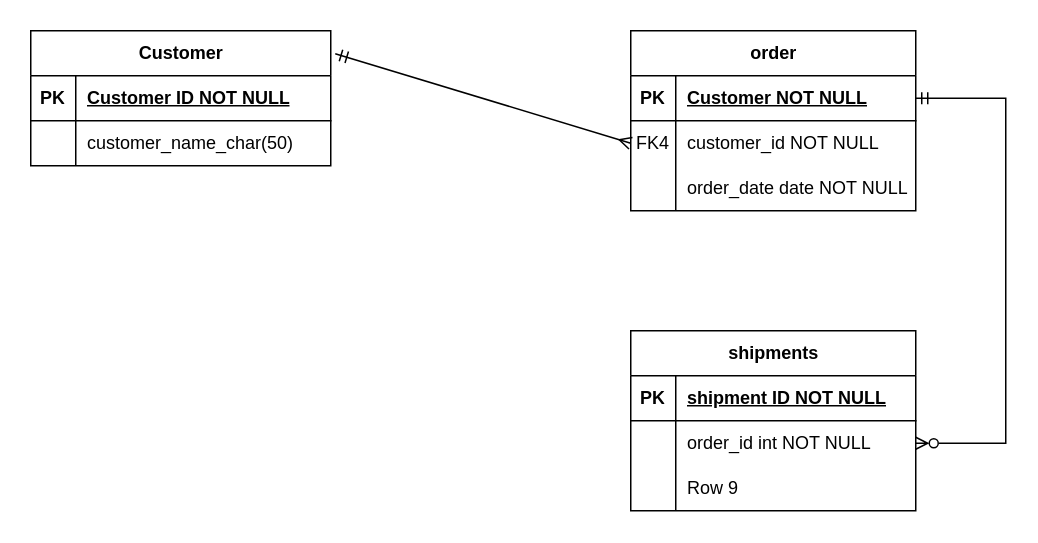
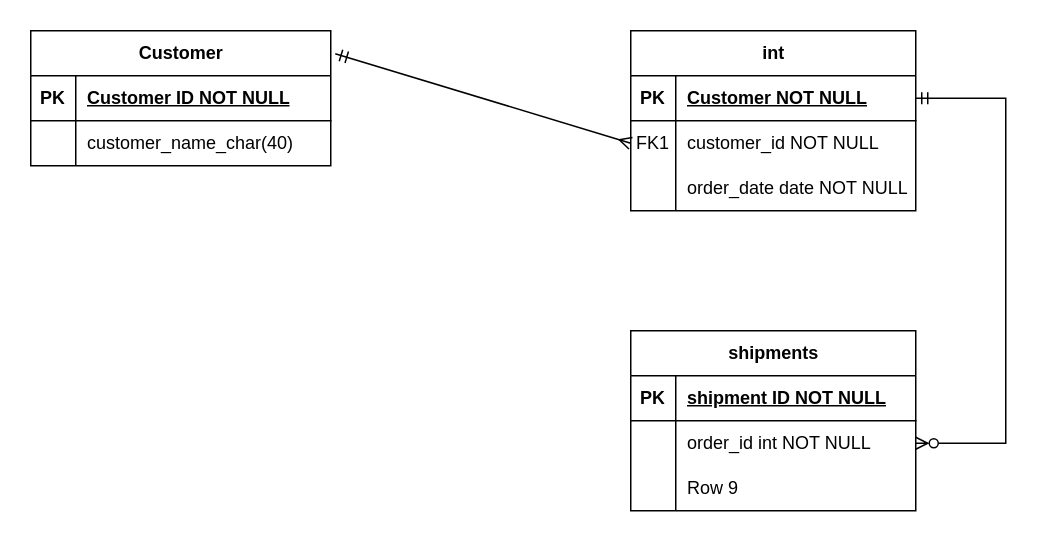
- <mxCell id="9" value="order" style="shape=table;startSize=30;container=1;collapsible=1;childLayout=tableLayout;fixedRows=1;rowLines=0;fontStyle=1;align=center;resizeLast=1;html=1;" vertex="1" parent="1"><mxGeometry x="420" y="20" width="190.0" height="120" as="geometry" /></mxCell>
+ <mxCell id="9" value="int" style="shape=table;startSize=30;container=1;collapsible=1;childLayout=tableLayout;fixedRows=1;rowLines=0;fontStyle=1;align=center;resizeLast=1;html=1;" vertex="1" parent="1"><mxGeometry x="420" y="20" width="190.0" height="120" as="geometry" /></mxCell>
- <mxCell id="8" value="customer_name_char(50)" style="shape=partialRectangle;connectable=0;fillColor=none;top=0;left=0;bottom=0;right=0;align=left;spacingLeft=6;overflow=hidden;whiteSpace=wrap;html=1;" vertex="1" parent="6"><mxGeometry x="30" width="170" height="30" as="geometry"><mxRectangle width="170" height="30" as="alternateBounds" /></mxGeometry></mxCell>
+ <mxCell id="8" value="customer_name_char(40)" style="shape=partialRectangle;connectable=0;fillColor=none;top=0;left=0;bottom=0;right=0;align=left;spacingLeft=6;overflow=hidden;whiteSpace=wrap;html=1;" vertex="1" parent="6"><mxGeometry x="30" width="170" height="30" as="geometry"><mxRectangle width="170" height="30" as="alternateBounds" /></mxGeometry></mxCell>
- <mxCell id="14" value="FK4" style="shape=partialRectangle;connectable=0;fillColor=none;top=0;left=0;bottom=0;right=0;editable=1;overflow=hidden;whiteSpace=wrap;html=1;" vertex="1" parent="13"><mxGeometry width="30" height="30" as="geometry"><mxRectangle width="30" height="30" as="alternateBounds" /></mxGeometry></mxCell>
+ <mxCell id="14" value="FK1" style="shape=partialRectangle;connectable=0;fillColor=none;top=0;left=0;bottom=0;right=0;editable=1;overflow=hidden;whiteSpace=wrap;html=1;" vertex="1" parent="13"><mxGeometry width="30" height="30" as="geometry"><mxRectangle width="30" height="30" as="alternateBounds" /></mxGeometry></mxCell>
